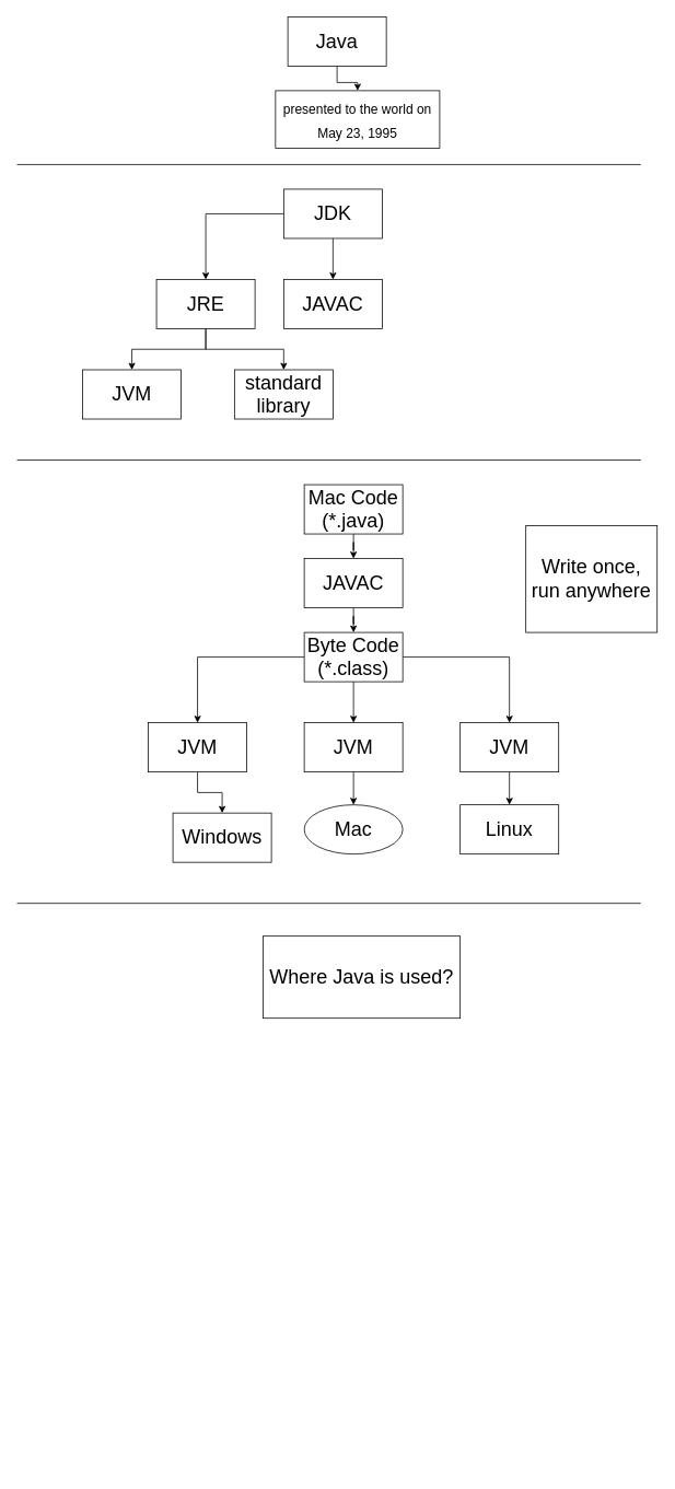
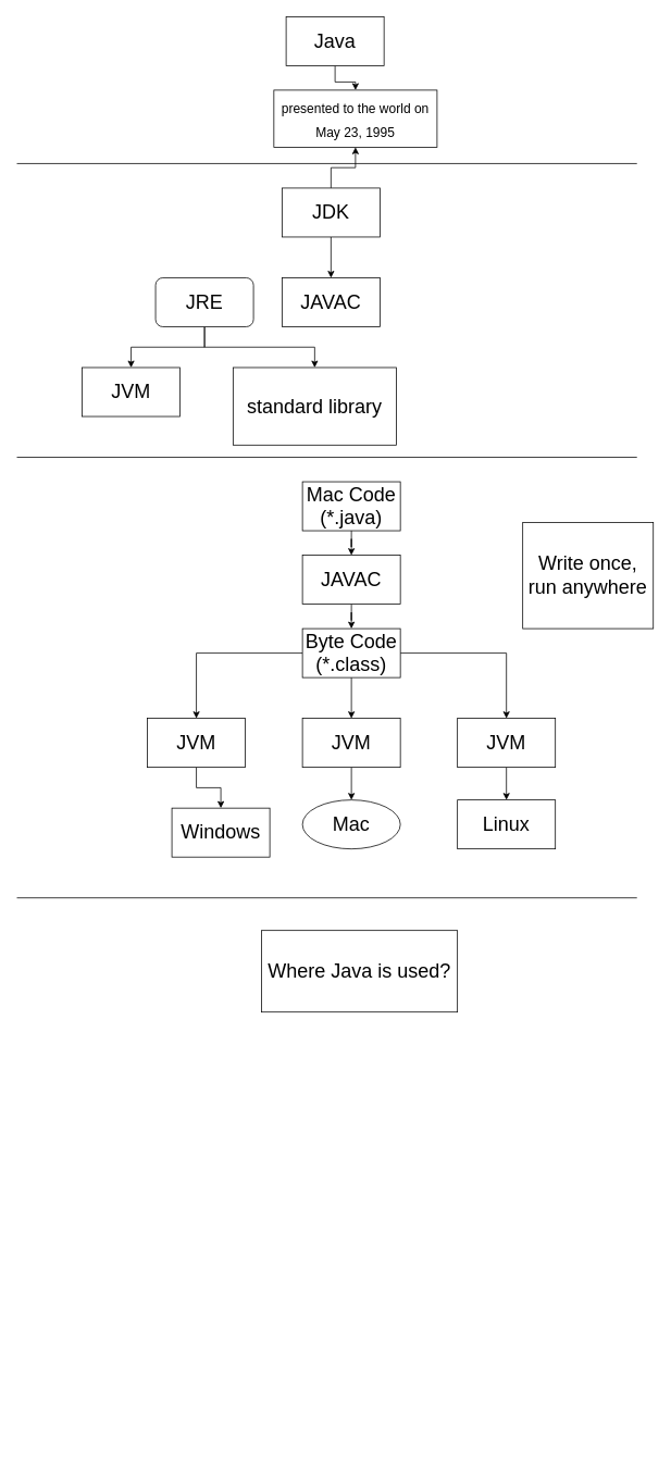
- <mxCell id="6" style="edgeStyle=orthogonalEdgeStyle;rounded=0;orthogonalLoop=1;jettySize=auto;html=1;entryX=0.5;entryY=0;entryDx=0;entryDy=0;fontSize=24;" parent="1" source="8" target="11" edge="1"><mxGeometry relative="1" as="geometry" /></mxCell>
+ <mxCell id="6" style="edgeStyle=orthogonalEdgeStyle;rounded=0;orthogonalLoop=1;jettySize=auto;html=1;fontSize=24;" parent="1" source="8" target="4" edge="1"><mxGeometry relative="1" as="geometry" /></mxCell>
- <mxCell id="11" value="JRE" style="rounded=0;whiteSpace=wrap;html=1;fontSize=24;" parent="1" vertex="1"><mxGeometry x="190" y="340" width="120" height="60" as="geometry" /></mxCell>
+ <mxCell id="11" value="JRE" style="whiteSpace=wrap;html=1;fontSize=24;rounded=1;" parent="1" vertex="1"><mxGeometry x="190" y="340" width="120" height="60" as="geometry" /></mxCell>
- <mxCell id="14" value="standard library" style="rounded=0;whiteSpace=wrap;html=1;fontSize=24;" parent="1" vertex="1"><mxGeometry x="285" y="450" width="120" height="60" as="geometry" /></mxCell>
+ <mxCell id="14" value="standard library" style="rounded=0;whiteSpace=wrap;html=1;fontSize=24;" parent="1" vertex="1"><mxGeometry x="285" y="450" width="200" height="95" as="geometry" /></mxCell>
